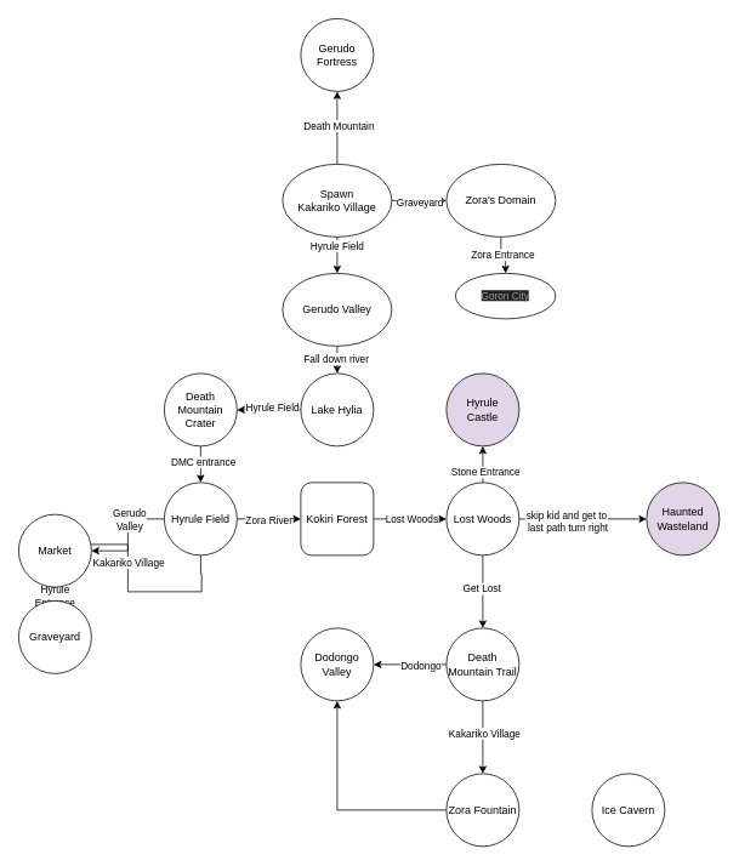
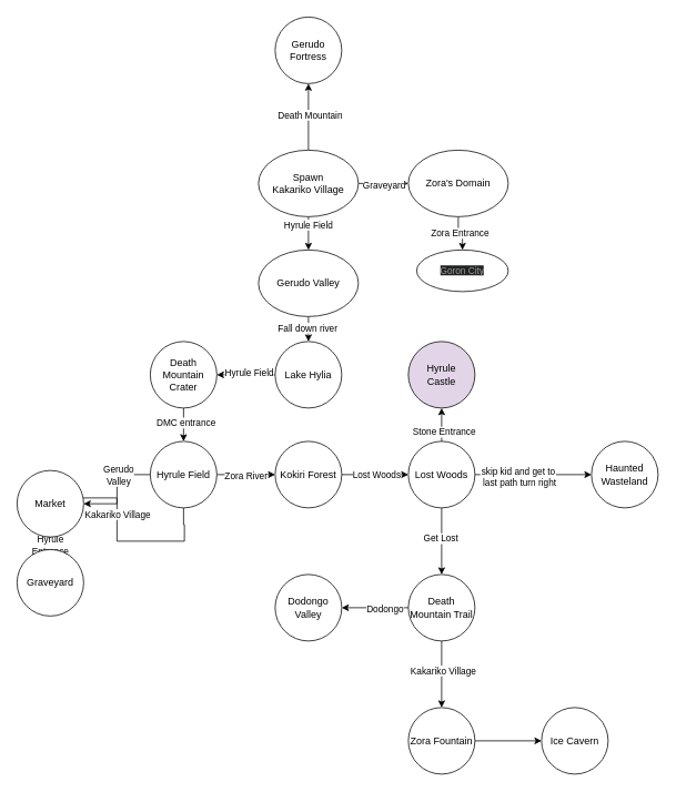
- <mxCell id="32" value="Kokiri Forest" style="whiteSpace=wrap;html=1;rounded=1;" vertex="1" parent="1"><mxGeometry x="330" y="530" width="80" height="80" as="geometry" /></mxCell>
+ <mxCell id="32" value="Kokiri Forest" style="ellipse;whiteSpace=wrap;html=1;" vertex="1" parent="1"><mxGeometry x="330" y="530" width="80" height="80" as="geometry" /></mxCell>
- <mxCell id="50" value="Haunted Wasteland" style="ellipse;whiteSpace=wrap;html=1;fillColor=#e1d5e7;" vertex="1" parent="1"><mxGeometry x="710" y="530" width="80" height="80" as="geometry" /></mxCell>
+ <mxCell id="50" value="Haunted Wasteland" style="ellipse;whiteSpace=wrap;html=1;" vertex="1" parent="1"><mxGeometry x="710" y="530" width="80" height="80" as="geometry" /></mxCell>
- <mxCell id="47" value="" style="edgeStyle=orthogonalEdgeStyle;rounded=0;orthogonalLoop=1;jettySize=auto;html=1;" edge="1" parent="1" source="48" target="46"><mxGeometry relative="1" as="geometry" /></mxCell>
+ <mxCell id="47" value="" style="edgeStyle=orthogonalEdgeStyle;rounded=0;orthogonalLoop=1;jettySize=auto;html=1;" edge="1" parent="1" source="48" target="49"><mxGeometry relative="1" as="geometry" /></mxCell>
